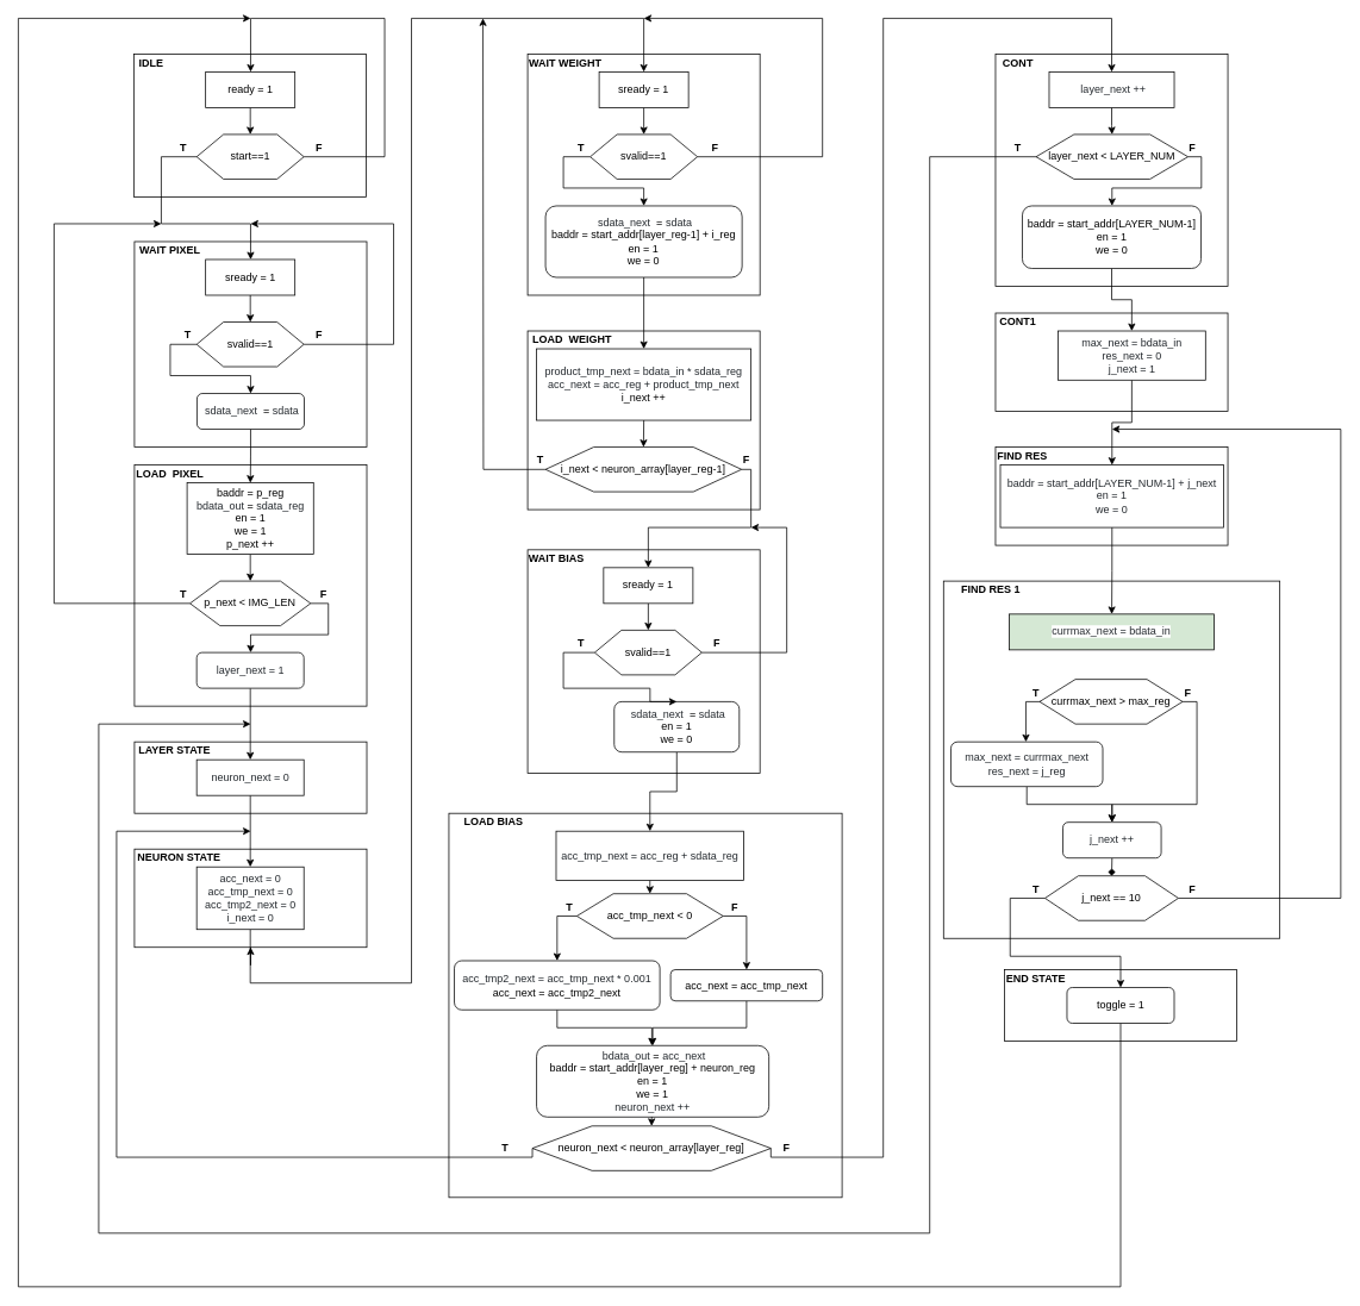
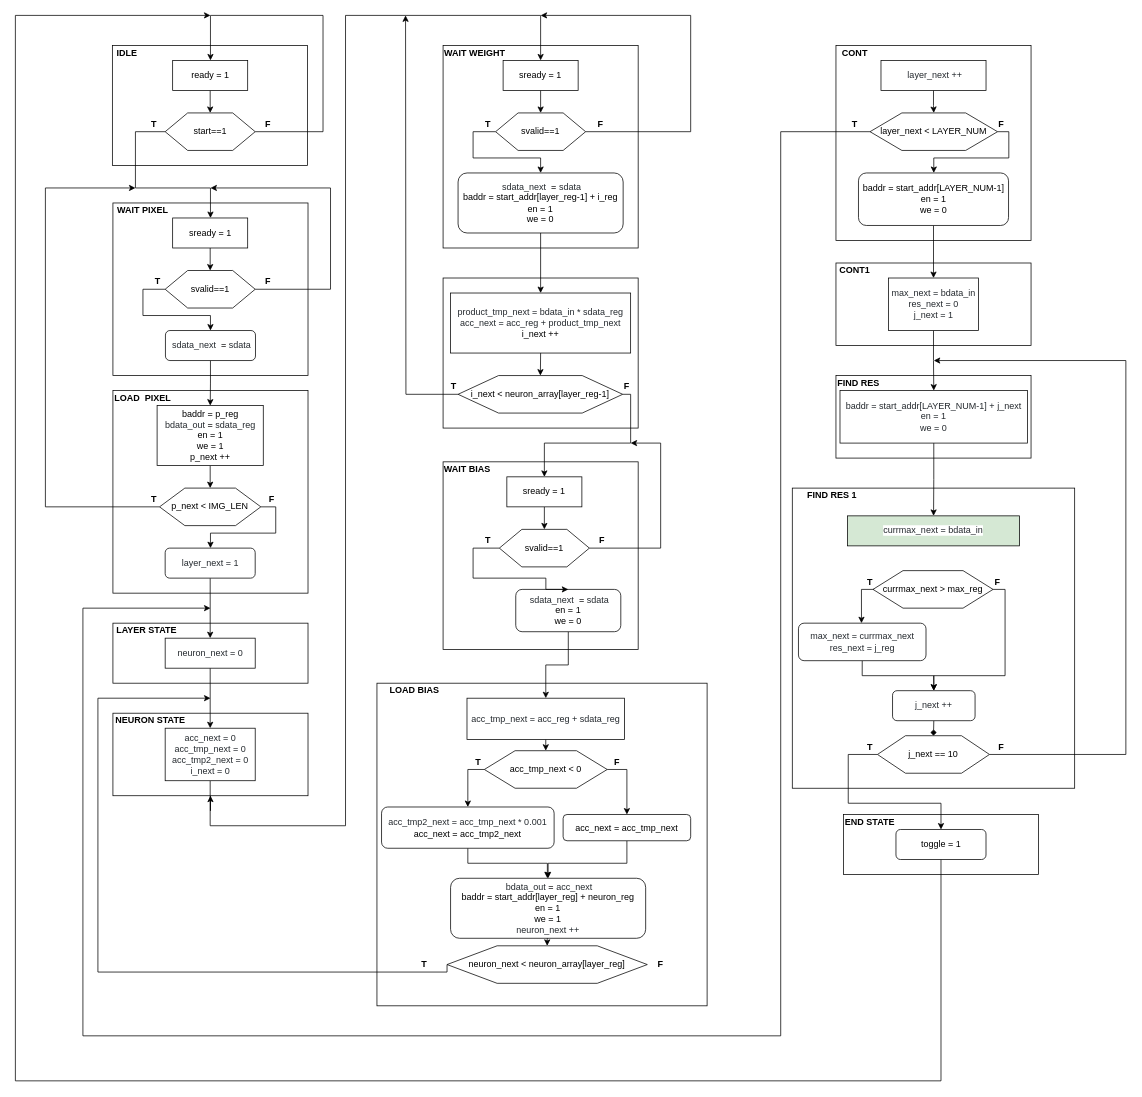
- <mxCell id="53" value="&lt;b&gt;LOAD&amp;nbsp; WEIGHT&lt;/b&gt;" style="text;html=1;strokeColor=none;fillColor=none;align=center;verticalAlign=middle;whiteSpace=wrap;rounded=0;" parent="1" vertex="1"><mxGeometry x="590.01" y="370" width="100" height="20" as="geometry" /></mxCell>
- <mxCell id="90" value="&lt;font color=&quot;#24292e&quot;&gt;&lt;span style=&quot;white-space: pre ; background-color: rgb(255 , 255 , 255)&quot;&gt;max_next = bdata_in&lt;br&gt;res_next = 0&lt;br&gt;j_next = 1&lt;br&gt;&lt;/span&gt;&lt;/font&gt;" style="rounded=1;whiteSpace=wrap;html=1;fontStyle=0;arcSize=0;" parent="1" vertex="1"><mxGeometry x="1183.64" y="370" width="165" height="55" as="geometry" /></mxCell>
+ <mxCell id="90" value="&lt;font color=&quot;#24292e&quot;&gt;&lt;span style=&quot;white-space: pre ; background-color: rgb(255 , 255 , 255)&quot;&gt;max_next = bdata_in&lt;br&gt;res_next = 0&lt;br&gt;j_next = 1&lt;br&gt;&lt;/span&gt;&lt;/font&gt;" style="rounded=1;whiteSpace=wrap;html=1;fontStyle=0;arcSize=0;" parent="1" vertex="1"><mxGeometry x="1183.64" y="370" width="120" height="70" as="geometry" /></mxCell>
- <mxCell id="77" style="edgeStyle=orthogonalEdgeStyle;rounded=0;orthogonalLoop=1;jettySize=auto;html=1;exitX=1;exitY=0.5;exitDx=0;exitDy=0;entryX=0.5;entryY=0;entryDx=0;entryDy=0;" parent="1" source="79" target="87" edge="1"><mxGeometry relative="1" as="geometry"><mxPoint x="1010" y="0" as="targetPoint" /><Array as="points"><mxPoint x="988" y="1295" /><mxPoint x="988" y="20" /><mxPoint x="1244" y="20" /></Array></mxGeometry></mxCell>
